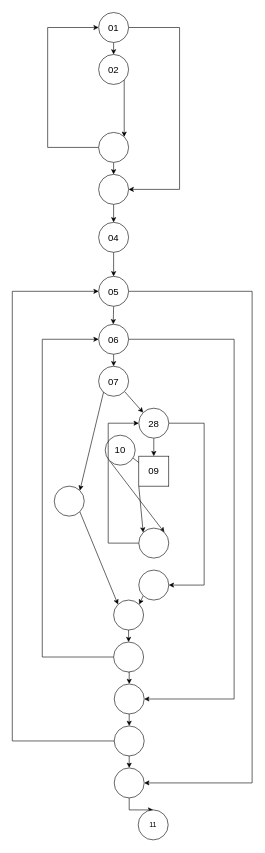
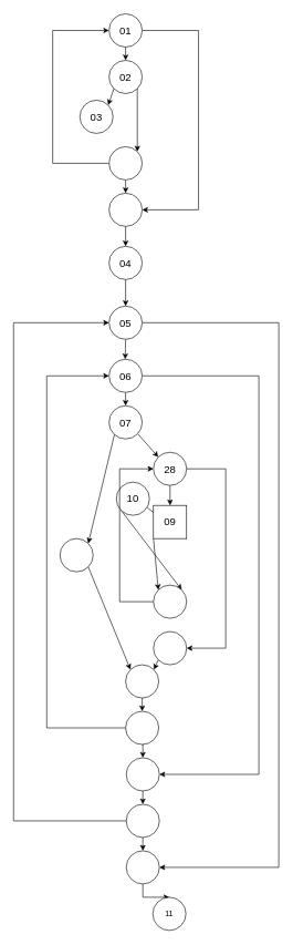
+ <mxCell id="6" style="rounded=0;orthogonalLoop=1;jettySize=auto;html=1;exitX=0;exitY=1;exitDx=0;exitDy=0;entryX=1;entryY=0;entryDx=0;entryDy=0;" edge="1" parent="1" source="8" target="13"><mxGeometry relative="1" as="geometry"><mxPoint x="172.322" y="142.678" as="sourcePoint" /><mxPoint x="155.678" y="177.322" as="targetPoint" /></mxGeometry></mxCell>
+ <mxCell id="13" value="&lt;font style=&quot;font-size: 16px&quot;&gt;03&lt;/font&gt;" style="ellipse;whiteSpace=wrap;html=1;aspect=fixed;" vertex="1" parent="1"><mxGeometry x="120" y="150" width="50" height="50" as="geometry" /></mxCell>
